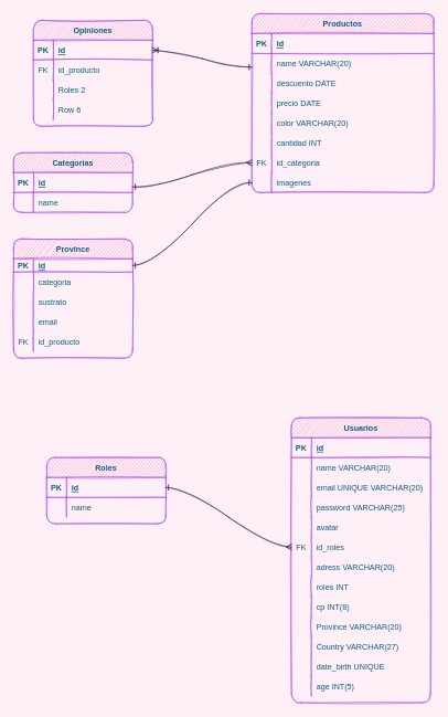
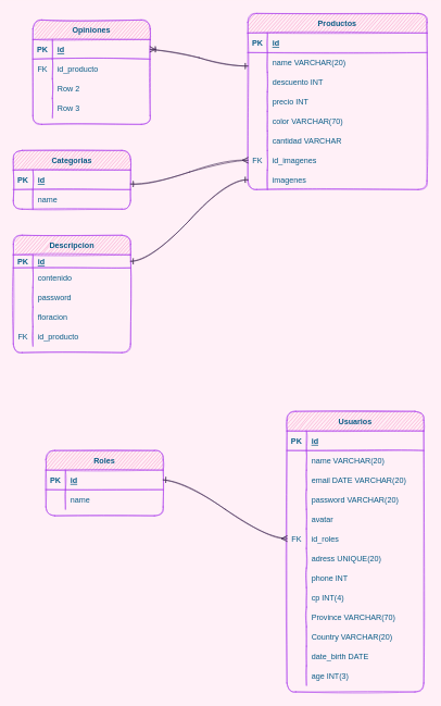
- <mxCell id="11" value="descuento DATE" style="shape=partialRectangle;connectable=0;fillColor=none;top=0;left=0;bottom=0;right=0;align=left;spacingLeft=6;overflow=hidden;strokeColor=#AF45ED;fontColor=#095C86;sketch=1;rounded=1;" parent="9" vertex="1"><mxGeometry x="30" width="245" height="30" as="geometry"><mxRectangle width="245" height="30" as="alternateBounds" /></mxGeometry></mxCell>
+ <mxCell id="11" value="descuento INT" style="shape=partialRectangle;connectable=0;fillColor=none;top=0;left=0;bottom=0;right=0;align=left;spacingLeft=6;overflow=hidden;strokeColor=#AF45ED;fontColor=#095C86;sketch=1;rounded=1;" parent="9" vertex="1"><mxGeometry x="30" width="245" height="30" as="geometry"><mxRectangle width="245" height="30" as="alternateBounds" /></mxGeometry></mxCell>
- <mxCell id="83" value="Roles 2" style="shape=partialRectangle;connectable=0;fillColor=none;top=0;left=0;bottom=0;right=0;align=left;spacingLeft=6;overflow=hidden;strokeColor=#AF45ED;fontColor=#095C86;sketch=1;rounded=1;" parent="81" vertex="1"><mxGeometry x="30" width="150" height="30" as="geometry"><mxRectangle width="150" height="30" as="alternateBounds" /></mxGeometry></mxCell>
+ <mxCell id="83" value="Row 2" style="shape=partialRectangle;connectable=0;fillColor=none;top=0;left=0;bottom=0;right=0;align=left;spacingLeft=6;overflow=hidden;strokeColor=#AF45ED;fontColor=#095C86;sketch=1;rounded=1;" parent="81" vertex="1"><mxGeometry x="30" width="150" height="30" as="geometry"><mxRectangle width="150" height="30" as="alternateBounds" /></mxGeometry></mxCell>
- <mxCell id="14" value="precio DATE" style="shape=partialRectangle;connectable=0;fillColor=none;top=0;left=0;bottom=0;right=0;align=left;spacingLeft=6;overflow=hidden;strokeColor=#AF45ED;fontColor=#095C86;sketch=1;rounded=1;" parent="12" vertex="1"><mxGeometry x="30" width="245" height="30" as="geometry"><mxRectangle width="245" height="30" as="alternateBounds" /></mxGeometry></mxCell>
+ <mxCell id="14" value="precio INT" style="shape=partialRectangle;connectable=0;fillColor=none;top=0;left=0;bottom=0;right=0;align=left;spacingLeft=6;overflow=hidden;strokeColor=#AF45ED;fontColor=#095C86;sketch=1;rounded=1;" parent="12" vertex="1"><mxGeometry x="30" width="245" height="30" as="geometry"><mxRectangle width="245" height="30" as="alternateBounds" /></mxGeometry></mxCell>
- <mxCell id="86" value="Row 6" style="shape=partialRectangle;connectable=0;fillColor=none;top=0;left=0;bottom=0;right=0;align=left;spacingLeft=6;overflow=hidden;strokeColor=#AF45ED;fontColor=#095C86;sketch=1;rounded=1;" parent="84" vertex="1"><mxGeometry x="30" width="150" height="30" as="geometry"><mxRectangle width="150" height="30" as="alternateBounds" /></mxGeometry></mxCell>
+ <mxCell id="86" value="Row 3" style="shape=partialRectangle;connectable=0;fillColor=none;top=0;left=0;bottom=0;right=0;align=left;spacingLeft=6;overflow=hidden;strokeColor=#AF45ED;fontColor=#095C86;sketch=1;rounded=1;" parent="84" vertex="1"><mxGeometry x="30" width="150" height="30" as="geometry"><mxRectangle width="150" height="30" as="alternateBounds" /></mxGeometry></mxCell>
- <mxCell id="17" value="color VARCHAR(20)" style="shape=partialRectangle;connectable=0;fillColor=none;top=0;left=0;bottom=0;right=0;align=left;spacingLeft=6;overflow=hidden;strokeColor=#AF45ED;fontColor=#095C86;sketch=1;rounded=1;" parent="15" vertex="1"><mxGeometry x="30" width="245" height="30" as="geometry"><mxRectangle width="245" height="30" as="alternateBounds" /></mxGeometry></mxCell>
+ <mxCell id="17" value="color VARCHAR(70)" style="shape=partialRectangle;connectable=0;fillColor=none;top=0;left=0;bottom=0;right=0;align=left;spacingLeft=6;overflow=hidden;strokeColor=#AF45ED;fontColor=#095C86;sketch=1;rounded=1;" parent="15" vertex="1"><mxGeometry x="30" width="245" height="30" as="geometry"><mxRectangle width="245" height="30" as="alternateBounds" /></mxGeometry></mxCell>
- <mxCell id="20" value="cantidad INT" style="shape=partialRectangle;connectable=0;fillColor=none;top=0;left=0;bottom=0;right=0;align=left;spacingLeft=6;overflow=hidden;strokeColor=#AF45ED;fontColor=#095C86;sketch=1;rounded=1;" parent="18" vertex="1"><mxGeometry x="30" width="245" height="30" as="geometry"><mxRectangle width="245" height="30" as="alternateBounds" /></mxGeometry></mxCell>
+ <mxCell id="20" value="cantidad VARCHAR" style="shape=partialRectangle;connectable=0;fillColor=none;top=0;left=0;bottom=0;right=0;align=left;spacingLeft=6;overflow=hidden;strokeColor=#AF45ED;fontColor=#095C86;sketch=1;rounded=1;" parent="18" vertex="1"><mxGeometry x="30" width="245" height="30" as="geometry"><mxRectangle width="245" height="30" as="alternateBounds" /></mxGeometry></mxCell>
- <mxCell id="23" value="id_categoria" style="shape=partialRectangle;connectable=0;fillColor=none;top=0;left=0;bottom=0;right=0;align=left;spacingLeft=6;overflow=hidden;strokeColor=#AF45ED;fontColor=#095C86;sketch=1;rounded=1;" parent="21" vertex="1"><mxGeometry x="30" width="245" height="30" as="geometry"><mxRectangle width="245" height="30" as="alternateBounds" /></mxGeometry></mxCell>
+ <mxCell id="23" value="id_imagenes" style="shape=partialRectangle;connectable=0;fillColor=none;top=0;left=0;bottom=0;right=0;align=left;spacingLeft=6;overflow=hidden;strokeColor=#AF45ED;fontColor=#095C86;sketch=1;rounded=1;" parent="21" vertex="1"><mxGeometry x="30" width="245" height="30" as="geometry"><mxRectangle width="245" height="30" as="alternateBounds" /></mxGeometry></mxCell>
- <mxCell id="87" value="Province" style="shape=table;startSize=30;container=1;collapsible=1;childLayout=tableLayout;fixedRows=1;rowLines=0;fontStyle=1;align=center;resizeLast=1;fillColor=#F694C1;strokeColor=#AF45ED;fontColor=#095C86;sketch=1;rounded=1;" parent="1" vertex="1"><mxGeometry x="20" y="360" width="180" height="180" as="geometry" /></mxCell>
+ <mxCell id="87" value="Descripcion" style="shape=table;startSize=30;container=1;collapsible=1;childLayout=tableLayout;fixedRows=1;rowLines=0;fontStyle=1;align=center;resizeLast=1;fillColor=#F694C1;strokeColor=#AF45ED;fontColor=#095C86;sketch=1;rounded=1;" parent="1" vertex="1"><mxGeometry x="20" y="360" width="180" height="180" as="geometry" /></mxCell>
- <mxCell id="93" value="categoria" style="shape=partialRectangle;connectable=0;fillColor=none;top=0;left=0;bottom=0;right=0;align=left;spacingLeft=6;overflow=hidden;strokeColor=#AF45ED;fontColor=#095C86;sketch=1;rounded=1;" parent="91" vertex="1"><mxGeometry x="30" width="150" height="30" as="geometry"><mxRectangle width="150" height="30" as="alternateBounds" /></mxGeometry></mxCell>
+ <mxCell id="93" value="contenido" style="shape=partialRectangle;connectable=0;fillColor=none;top=0;left=0;bottom=0;right=0;align=left;spacingLeft=6;overflow=hidden;strokeColor=#AF45ED;fontColor=#095C86;sketch=1;rounded=1;" parent="91" vertex="1"><mxGeometry x="30" width="150" height="30" as="geometry"><mxRectangle width="150" height="30" as="alternateBounds" /></mxGeometry></mxCell>
- <mxCell id="96" value="sustrato" style="shape=partialRectangle;connectable=0;fillColor=none;top=0;left=0;bottom=0;right=0;align=left;spacingLeft=6;overflow=hidden;strokeColor=#AF45ED;fontColor=#095C86;sketch=1;rounded=1;" parent="94" vertex="1"><mxGeometry x="30" width="150" height="30" as="geometry"><mxRectangle width="150" height="30" as="alternateBounds" /></mxGeometry></mxCell>
+ <mxCell id="96" value="password" style="shape=partialRectangle;connectable=0;fillColor=none;top=0;left=0;bottom=0;right=0;align=left;spacingLeft=6;overflow=hidden;strokeColor=#AF45ED;fontColor=#095C86;sketch=1;rounded=1;" parent="94" vertex="1"><mxGeometry x="30" width="150" height="30" as="geometry"><mxRectangle width="150" height="30" as="alternateBounds" /></mxGeometry></mxCell>
- <mxCell id="99" value="email" style="shape=partialRectangle;connectable=0;fillColor=none;top=0;left=0;bottom=0;right=0;align=left;spacingLeft=6;overflow=hidden;strokeColor=#AF45ED;fontColor=#095C86;sketch=1;rounded=1;" parent="97" vertex="1"><mxGeometry x="30" width="150" height="30" as="geometry"><mxRectangle width="150" height="30" as="alternateBounds" /></mxGeometry></mxCell>
+ <mxCell id="99" value="floracion" style="shape=partialRectangle;connectable=0;fillColor=none;top=0;left=0;bottom=0;right=0;align=left;spacingLeft=6;overflow=hidden;strokeColor=#AF45ED;fontColor=#095C86;sketch=1;rounded=1;" parent="97" vertex="1"><mxGeometry x="30" width="150" height="30" as="geometry"><mxRectangle width="150" height="30" as="alternateBounds" /></mxGeometry></mxCell>
- <mxCell id="36" value="email UNIQUE VARCHAR(20)" style="shape=partialRectangle;connectable=0;fillColor=none;top=0;left=0;bottom=0;right=0;align=left;spacingLeft=6;overflow=hidden;strokeColor=#AF45ED;fontColor=#095C86;sketch=1;rounded=1;" parent="34" vertex="1"><mxGeometry x="30" width="180" height="30" as="geometry"><mxRectangle width="180" height="30" as="alternateBounds" /></mxGeometry></mxCell>
+ <mxCell id="36" value="email DATE VARCHAR(20)" style="shape=partialRectangle;connectable=0;fillColor=none;top=0;left=0;bottom=0;right=0;align=left;spacingLeft=6;overflow=hidden;strokeColor=#AF45ED;fontColor=#095C86;sketch=1;rounded=1;" parent="34" vertex="1"><mxGeometry x="30" width="180" height="30" as="geometry"><mxRectangle width="180" height="30" as="alternateBounds" /></mxGeometry></mxCell>
- <mxCell id="39" value="password VARCHAR(25)" style="shape=partialRectangle;connectable=0;fillColor=none;top=0;left=0;bottom=0;right=0;align=left;spacingLeft=6;overflow=hidden;strokeColor=#AF45ED;fontColor=#095C86;sketch=1;rounded=1;" parent="37" vertex="1"><mxGeometry x="30" width="180" height="30" as="geometry"><mxRectangle width="180" height="30" as="alternateBounds" /></mxGeometry></mxCell>
+ <mxCell id="39" value="password VARCHAR(20)" style="shape=partialRectangle;connectable=0;fillColor=none;top=0;left=0;bottom=0;right=0;align=left;spacingLeft=6;overflow=hidden;strokeColor=#AF45ED;fontColor=#095C86;sketch=1;rounded=1;" parent="37" vertex="1"><mxGeometry x="30" width="180" height="30" as="geometry"><mxRectangle width="180" height="30" as="alternateBounds" /></mxGeometry></mxCell>
- <mxCell id="48" value="adress VARCHAR(20)" style="shape=partialRectangle;connectable=0;fillColor=none;top=0;left=0;bottom=0;right=0;align=left;spacingLeft=6;overflow=hidden;strokeColor=#AF45ED;fontColor=#095C86;sketch=1;rounded=1;" parent="46" vertex="1"><mxGeometry x="30" width="180" height="30" as="geometry"><mxRectangle width="180" height="30" as="alternateBounds" /></mxGeometry></mxCell>
+ <mxCell id="48" value="adress UNIQUE(20)" style="shape=partialRectangle;connectable=0;fillColor=none;top=0;left=0;bottom=0;right=0;align=left;spacingLeft=6;overflow=hidden;strokeColor=#AF45ED;fontColor=#095C86;sketch=1;rounded=1;" parent="46" vertex="1"><mxGeometry x="30" width="180" height="30" as="geometry"><mxRectangle width="180" height="30" as="alternateBounds" /></mxGeometry></mxCell>
- <mxCell id="51" value="roles INT" style="shape=partialRectangle;connectable=0;fillColor=none;top=0;left=0;bottom=0;right=0;align=left;spacingLeft=6;overflow=hidden;strokeColor=#AF45ED;fontColor=#095C86;sketch=1;rounded=1;" parent="49" vertex="1"><mxGeometry x="30" width="180" height="30" as="geometry"><mxRectangle width="180" height="30" as="alternateBounds" /></mxGeometry></mxCell>
+ <mxCell id="51" value="phone INT" style="shape=partialRectangle;connectable=0;fillColor=none;top=0;left=0;bottom=0;right=0;align=left;spacingLeft=6;overflow=hidden;strokeColor=#AF45ED;fontColor=#095C86;sketch=1;rounded=1;" parent="49" vertex="1"><mxGeometry x="30" width="180" height="30" as="geometry"><mxRectangle width="180" height="30" as="alternateBounds" /></mxGeometry></mxCell>
- <mxCell id="54" value="cp INT(8)" style="shape=partialRectangle;connectable=0;fillColor=none;top=0;left=0;bottom=0;right=0;align=left;spacingLeft=6;overflow=hidden;strokeColor=#AF45ED;fontColor=#095C86;sketch=1;rounded=1;" parent="52" vertex="1"><mxGeometry x="30" width="180" height="30" as="geometry"><mxRectangle width="180" height="30" as="alternateBounds" /></mxGeometry></mxCell>
+ <mxCell id="54" value="cp INT(4)" style="shape=partialRectangle;connectable=0;fillColor=none;top=0;left=0;bottom=0;right=0;align=left;spacingLeft=6;overflow=hidden;strokeColor=#AF45ED;fontColor=#095C86;sketch=1;rounded=1;" parent="52" vertex="1"><mxGeometry x="30" width="180" height="30" as="geometry"><mxRectangle width="180" height="30" as="alternateBounds" /></mxGeometry></mxCell>
- <mxCell id="57" value="Province VARCHAR(20)" style="shape=partialRectangle;connectable=0;fillColor=none;top=0;left=0;bottom=0;right=0;align=left;spacingLeft=6;overflow=hidden;strokeColor=#AF45ED;fontColor=#095C86;sketch=1;rounded=1;" parent="55" vertex="1"><mxGeometry x="30" width="180" height="30" as="geometry"><mxRectangle width="180" height="30" as="alternateBounds" /></mxGeometry></mxCell>
+ <mxCell id="57" value="Province VARCHAR(70)" style="shape=partialRectangle;connectable=0;fillColor=none;top=0;left=0;bottom=0;right=0;align=left;spacingLeft=6;overflow=hidden;strokeColor=#AF45ED;fontColor=#095C86;sketch=1;rounded=1;" parent="55" vertex="1"><mxGeometry x="30" width="180" height="30" as="geometry"><mxRectangle width="180" height="30" as="alternateBounds" /></mxGeometry></mxCell>
- <mxCell id="60" value="Country VARCHAR(27)" style="shape=partialRectangle;connectable=0;fillColor=none;top=0;left=0;bottom=0;right=0;align=left;spacingLeft=6;overflow=hidden;strokeColor=#AF45ED;fontColor=#095C86;sketch=1;rounded=1;" parent="58" vertex="1"><mxGeometry x="30" width="180" height="30" as="geometry"><mxRectangle width="180" height="30" as="alternateBounds" /></mxGeometry></mxCell>
+ <mxCell id="60" value="Country VARCHAR(20)" style="shape=partialRectangle;connectable=0;fillColor=none;top=0;left=0;bottom=0;right=0;align=left;spacingLeft=6;overflow=hidden;strokeColor=#AF45ED;fontColor=#095C86;sketch=1;rounded=1;" parent="58" vertex="1"><mxGeometry x="30" width="180" height="30" as="geometry"><mxRectangle width="180" height="30" as="alternateBounds" /></mxGeometry></mxCell>
- <mxCell id="63" value="date_birth UNIQUE" style="shape=partialRectangle;connectable=0;fillColor=none;top=0;left=0;bottom=0;right=0;align=left;spacingLeft=6;overflow=hidden;strokeColor=#AF45ED;fontColor=#095C86;sketch=1;rounded=1;" parent="61" vertex="1"><mxGeometry x="30" width="180" height="30" as="geometry"><mxRectangle width="180" height="30" as="alternateBounds" /></mxGeometry></mxCell>
+ <mxCell id="63" value="date_birth DATE" style="shape=partialRectangle;connectable=0;fillColor=none;top=0;left=0;bottom=0;right=0;align=left;spacingLeft=6;overflow=hidden;strokeColor=#AF45ED;fontColor=#095C86;sketch=1;rounded=1;" parent="61" vertex="1"><mxGeometry x="30" width="180" height="30" as="geometry"><mxRectangle width="180" height="30" as="alternateBounds" /></mxGeometry></mxCell>
- <mxCell id="66" value="age INT(5)" style="shape=partialRectangle;connectable=0;fillColor=none;top=0;left=0;bottom=0;right=0;align=left;spacingLeft=6;overflow=hidden;strokeColor=#AF45ED;fontColor=#095C86;sketch=1;rounded=1;" parent="64" vertex="1"><mxGeometry x="30" width="180" height="30" as="geometry"><mxRectangle width="180" height="30" as="alternateBounds" /></mxGeometry></mxCell>
+ <mxCell id="66" value="age INT(3)" style="shape=partialRectangle;connectable=0;fillColor=none;top=0;left=0;bottom=0;right=0;align=left;spacingLeft=6;overflow=hidden;strokeColor=#AF45ED;fontColor=#095C86;sketch=1;rounded=1;" parent="64" vertex="1"><mxGeometry x="30" width="180" height="30" as="geometry"><mxRectangle width="180" height="30" as="alternateBounds" /></mxGeometry></mxCell>
